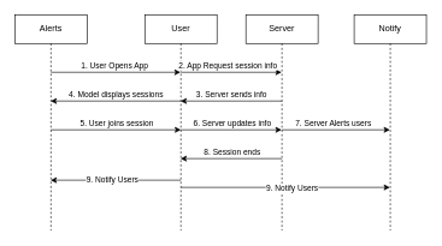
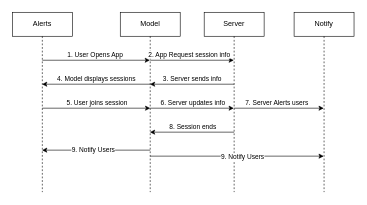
- <mxCell id="3" value="User" style="shape=umlLifeline;perimeter=lifelinePerimeter;whiteSpace=wrap;html=1;container=0;dropTarget=0;collapsible=0;recursiveResize=0;outlineConnect=0;portConstraint=eastwest;newEdgeStyle={&quot;edgeStyle&quot;:&quot;elbowEdgeStyle&quot;,&quot;elbow&quot;:&quot;vertical&quot;,&quot;curved&quot;:0,&quot;rounded&quot;:0};" parent="1" vertex="1"><mxGeometry x="200" y="20" width="100" height="300" as="geometry" /></mxCell>
+ <mxCell id="3" value="Model" style="shape=umlLifeline;perimeter=lifelinePerimeter;whiteSpace=wrap;html=1;container=0;dropTarget=0;collapsible=0;recursiveResize=0;outlineConnect=0;portConstraint=eastwest;newEdgeStyle={&quot;edgeStyle&quot;:&quot;elbowEdgeStyle&quot;,&quot;elbow&quot;:&quot;vertical&quot;,&quot;curved&quot;:0,&quot;rounded&quot;:0};" parent="1" vertex="1"><mxGeometry x="200" y="20" width="100" height="300" as="geometry" /></mxCell>
